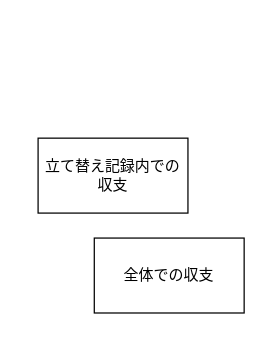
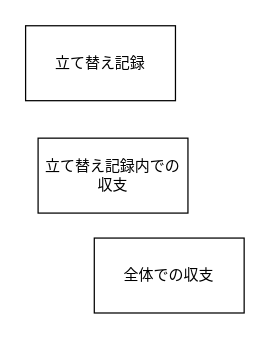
+ <mxCell id="2" value="立て替え記録" style="whiteSpace=wrap;html=1;" vertex="1" parent="1"><mxGeometry x="20" y="20" width="120" height="60" as="geometry" /></mxCell>
